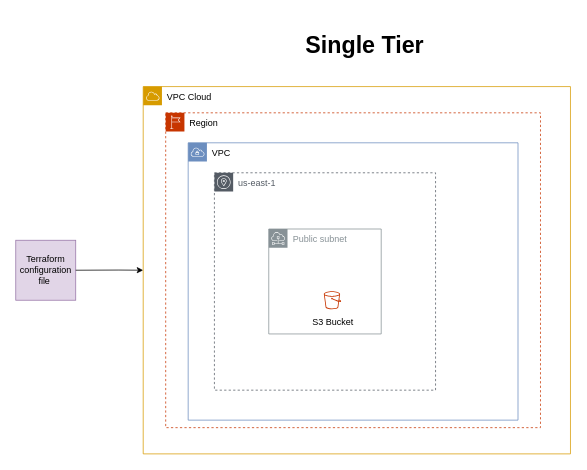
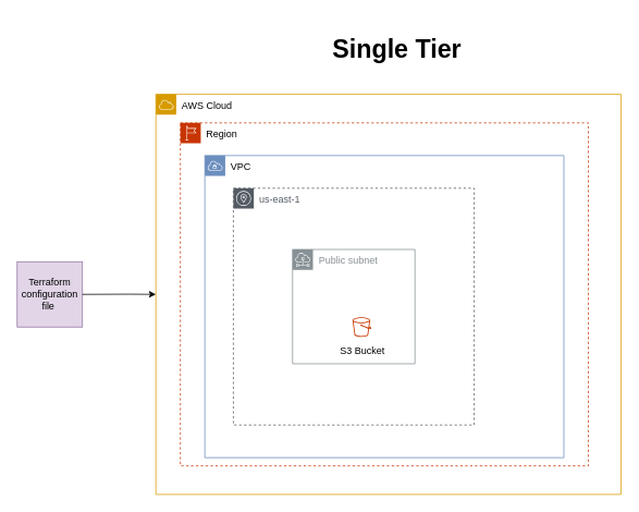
- <mxCell id="5" value="VPC Cloud" style="sketch=0;outlineConnect=0;html=1;whiteSpace=wrap;fontSize=12;fontStyle=0;shape=mxgraph.aws4.group;grIcon=mxgraph.aws4.group_aws_cloud;strokeColor=#d79b00;fillColor=default;verticalAlign=top;align=left;spacingLeft=30;gradientColor=none;" vertex="1" parent="1"><mxGeometry x="190" y="115" width="570" height="490" as="geometry" /></mxCell>
+ <mxCell id="5" value="AWS Cloud" style="sketch=0;outlineConnect=0;html=1;whiteSpace=wrap;fontSize=12;fontStyle=0;shape=mxgraph.aws4.group;grIcon=mxgraph.aws4.group_aws_cloud;strokeColor=#d79b00;fillColor=default;verticalAlign=top;align=left;spacingLeft=30;gradientColor=none;" vertex="1" parent="1"><mxGeometry x="190" y="115" width="570" height="490" as="geometry" /></mxCell>
